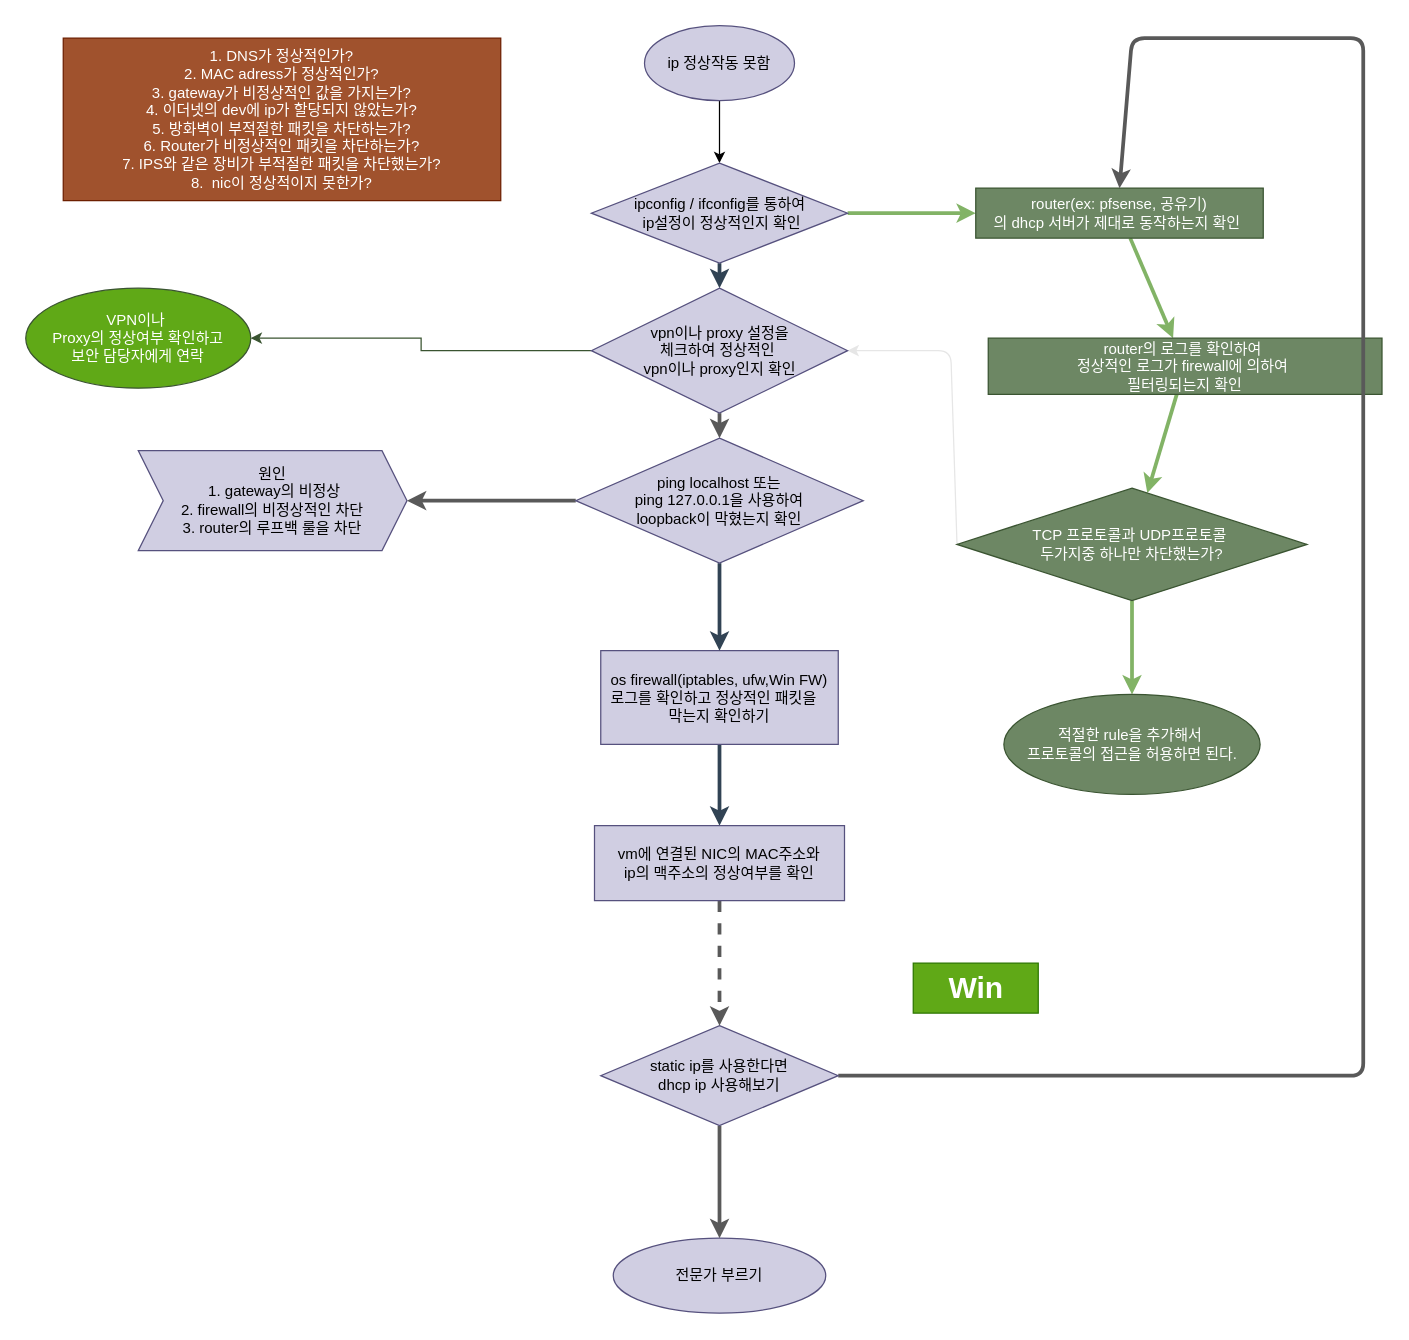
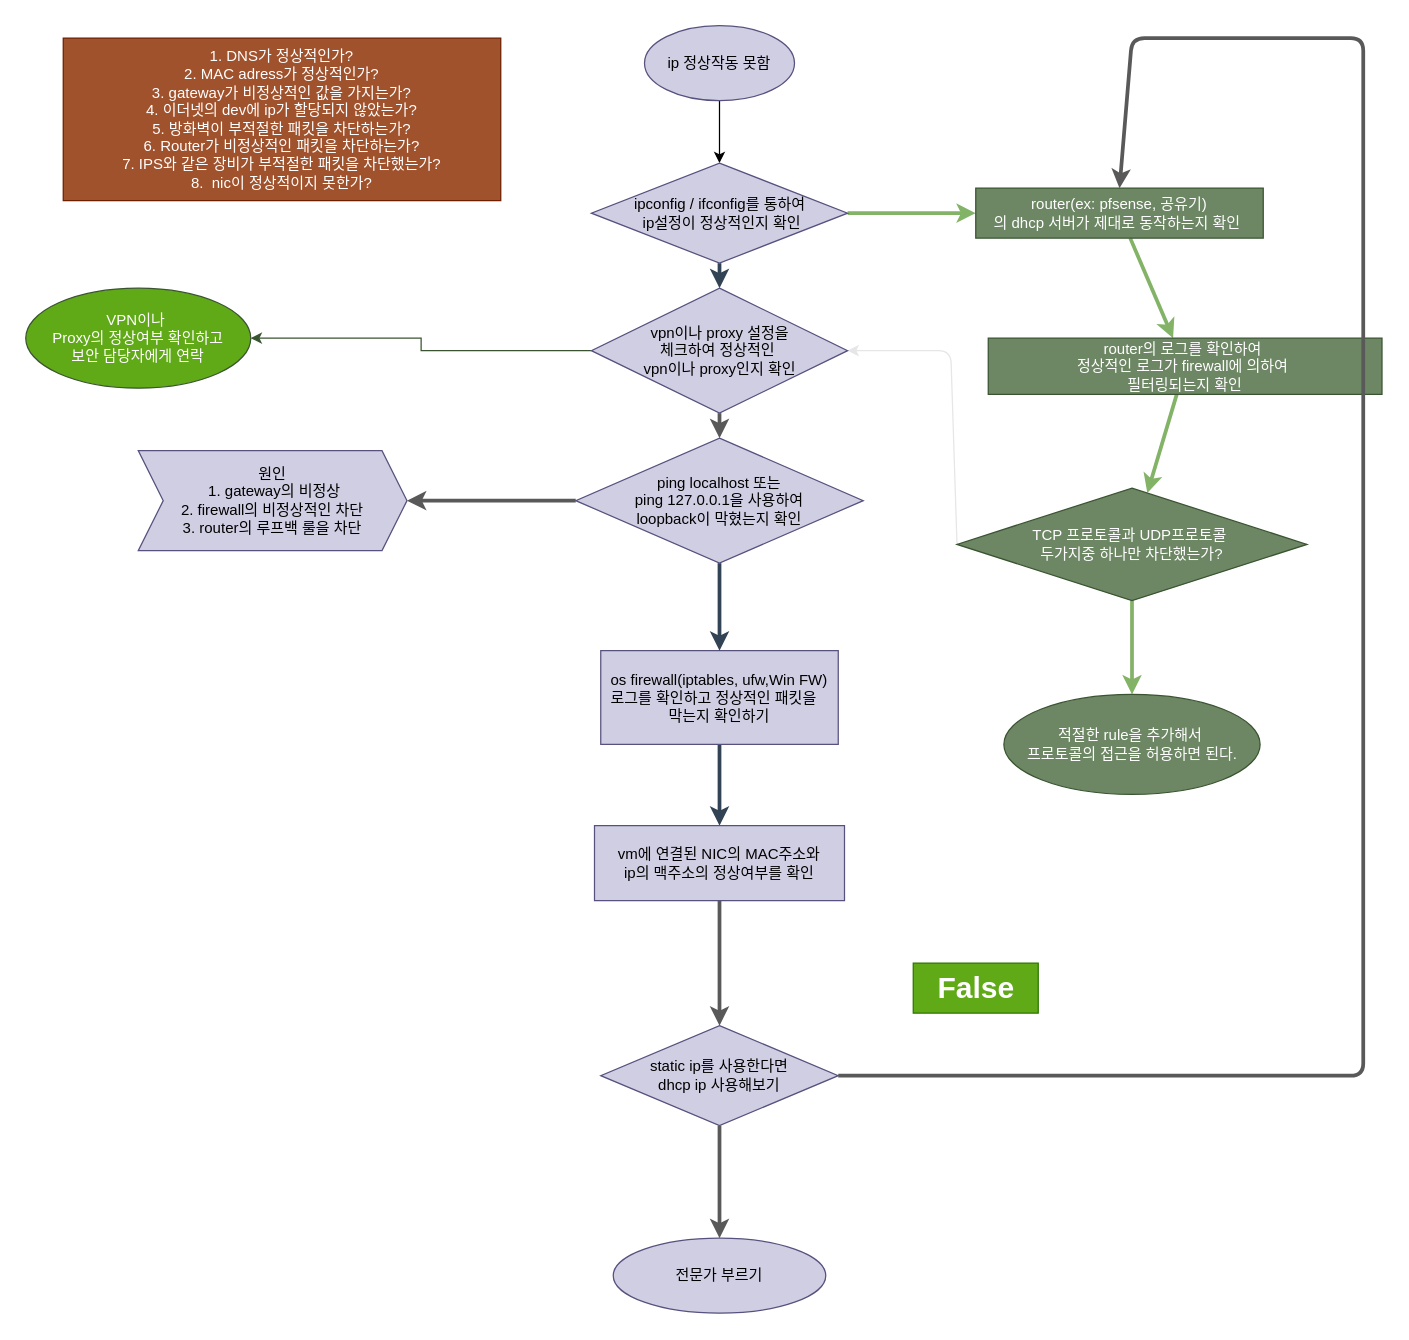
- <mxCell id="28" style="edgeStyle=orthogonalEdgeStyle;rounded=0;orthogonalLoop=1;jettySize=auto;html=1;exitX=0.5;exitY=1;exitDx=0;exitDy=0;entryX=0.5;entryY=0;entryDx=0;entryDy=0;strokeColor=#595959;strokeWidth=3;fontSize=15;fontColor=#030303;dashed=1;" parent="1" source="29" target="20" edge="1"><mxGeometry relative="1" as="geometry" /></mxCell>
+ <mxCell id="28" style="edgeStyle=orthogonalEdgeStyle;rounded=0;orthogonalLoop=1;jettySize=auto;html=1;exitX=0.5;exitY=1;exitDx=0;exitDy=0;entryX=0.5;entryY=0;entryDx=0;entryDy=0;strokeColor=#595959;strokeWidth=3;fontSize=15;fontColor=#030303;" parent="1" source="29" target="20" edge="1"><mxGeometry relative="1" as="geometry" /></mxCell>
- <mxCell id="21" value="Win" style="text;strokeColor=#2D7600;fillColor=#60a917;html=1;fontSize=24;fontStyle=1;verticalAlign=middle;align=center;fontColor=#ffffff;" parent="1" vertex="1"><mxGeometry x="730" y="770" width="100" height="40" as="geometry" /></mxCell>
+ <mxCell id="21" value="False" style="text;strokeColor=#2D7600;fillColor=#60a917;html=1;fontSize=24;fontStyle=1;verticalAlign=middle;align=center;fontColor=#ffffff;" parent="1" vertex="1"><mxGeometry x="730" y="770" width="100" height="40" as="geometry" /></mxCell>
